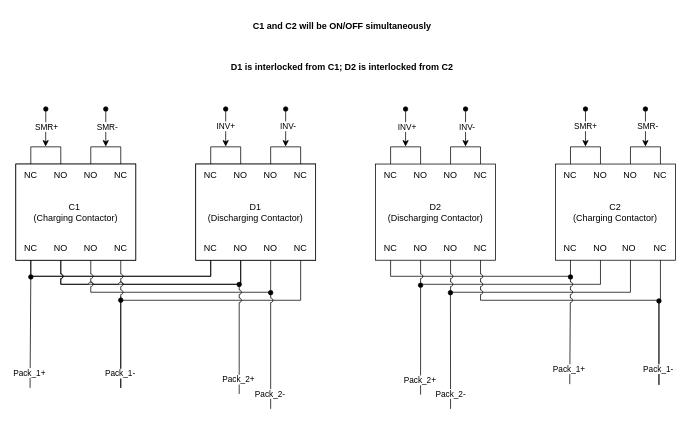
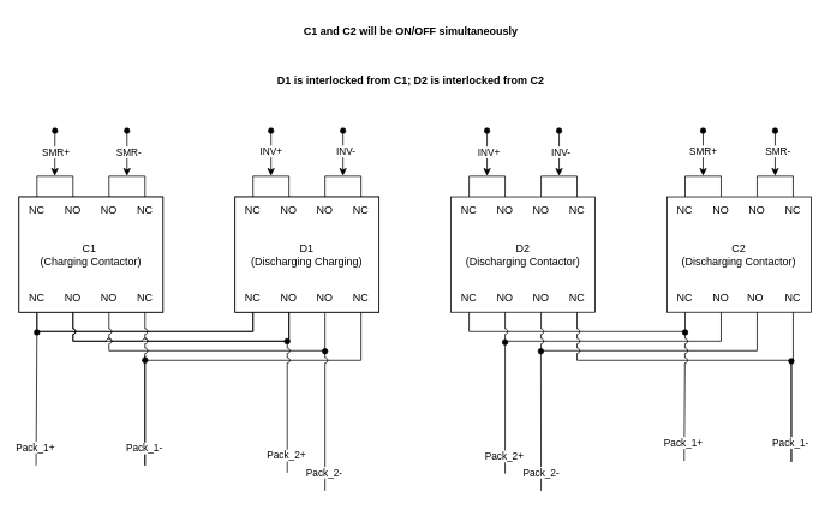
- <mxCell id="41" value="&lt;div&gt;D1&lt;/div&gt;&lt;div&gt;(Discharging Contactor)&lt;/div&gt;" style="rounded=0;whiteSpace=wrap;html=1;container=0;" parent="40" vertex="1"><mxGeometry width="160" height="128.324" as="geometry" /></mxCell>
+ <mxCell id="41" value="&lt;div&gt;D1&lt;/div&gt;&lt;div&gt;(Discharging Charging)&lt;/div&gt;" style="rounded=0;whiteSpace=wrap;html=1;container=0;" parent="40" vertex="1"><mxGeometry width="160" height="128.324" as="geometry" /></mxCell>
- <mxCell id="80" value="C2&lt;div&gt;(Charging Contactor)&lt;/div&gt;" style="rounded=0;whiteSpace=wrap;html=1;container=0;" parent="69" vertex="1"><mxGeometry width="160" height="128.324" as="geometry" /></mxCell>
+ <mxCell id="80" value="C2&lt;div&gt;(Discharging Contactor)&lt;/div&gt;" style="rounded=0;whiteSpace=wrap;html=1;container=0;" parent="69" vertex="1"><mxGeometry width="160" height="128.324" as="geometry" /></mxCell>
